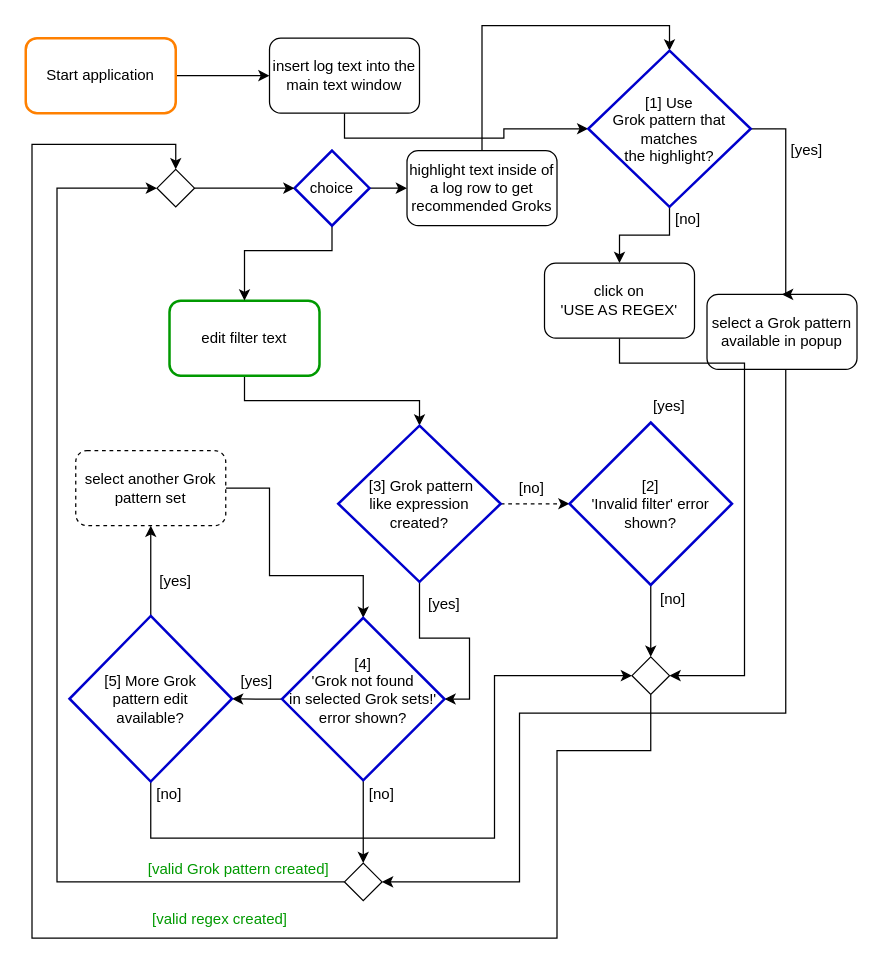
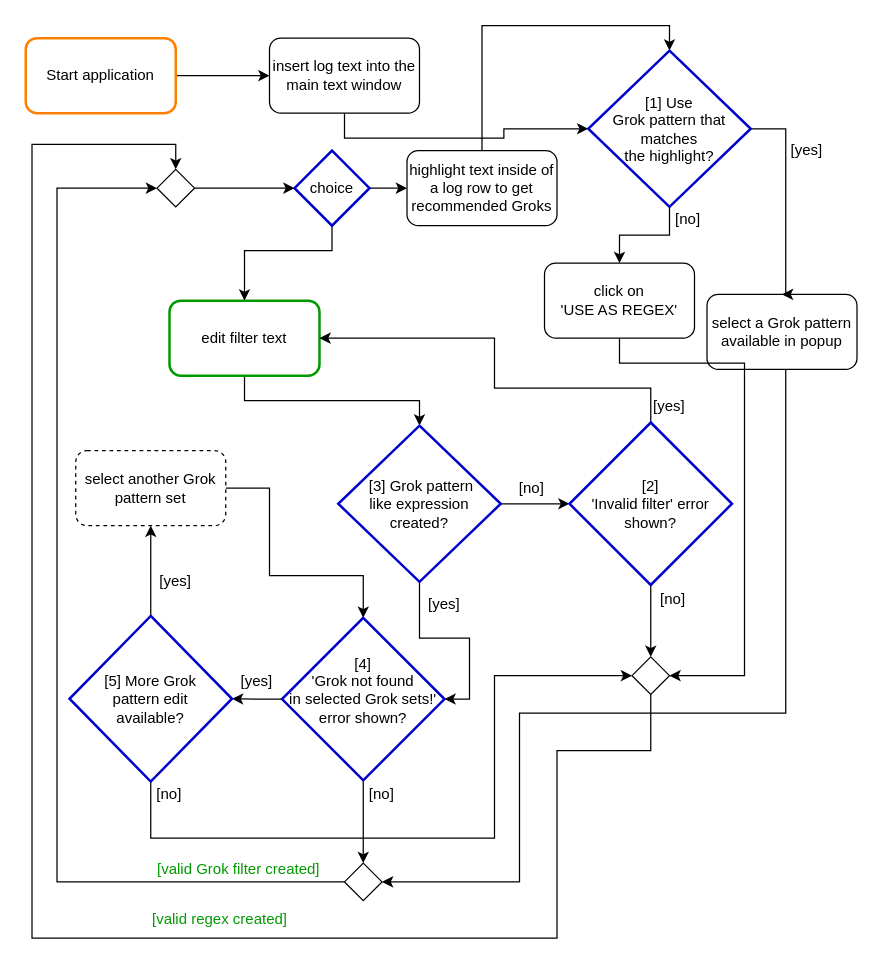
+ <mxCell id="15" style="edgeStyle=orthogonalEdgeStyle;rounded=0;orthogonalLoop=1;jettySize=auto;html=1;exitX=0.5;exitY=0;exitDx=0;exitDy=0;entryX=1;entryY=0.5;entryDx=0;entryDy=0;" edge="1" parent="1" source="16" target="9"><mxGeometry relative="1" as="geometry"><Array as="points"><mxPoint x="520" y="310" /><mxPoint x="395" y="310" /><mxPoint x="395" y="270" /></Array></mxGeometry></mxCell>
- <mxCell id="10" style="edgeStyle=orthogonalEdgeStyle;rounded=0;orthogonalLoop=1;jettySize=auto;html=1;exitX=1;exitY=0.5;exitDx=0;exitDy=0;dashed=1;" edge="1" parent="1" source="12" target="16"><mxGeometry relative="1" as="geometry" /></mxCell>
+ <mxCell id="10" style="edgeStyle=orthogonalEdgeStyle;rounded=0;orthogonalLoop=1;jettySize=auto;html=1;exitX=1;exitY=0.5;exitDx=0;exitDy=0;" edge="1" parent="1" source="12" target="16"><mxGeometry relative="1" as="geometry" /></mxCell>
- <mxCell id="51" value="&lt;font color=&quot;#009900&quot;&gt;[valid Grok pattern created]&lt;/font&gt;" style="text;html=1;align=center;verticalAlign=middle;resizable=0;points=[];autosize=1;strokeColor=none;fillColor=none;" vertex="1" parent="1"><mxGeometry x="105" y="680" width="170" height="30" as="geometry" /></mxCell>
+ <mxCell id="51" value="&lt;font color=&quot;#009900&quot;&gt;[valid Grok filter created]&lt;/font&gt;" style="text;html=1;align=center;verticalAlign=middle;resizable=0;points=[];autosize=1;strokeColor=none;fillColor=none;" vertex="1" parent="1"><mxGeometry x="105" y="680" width="170" height="30" as="geometry" /></mxCell>
